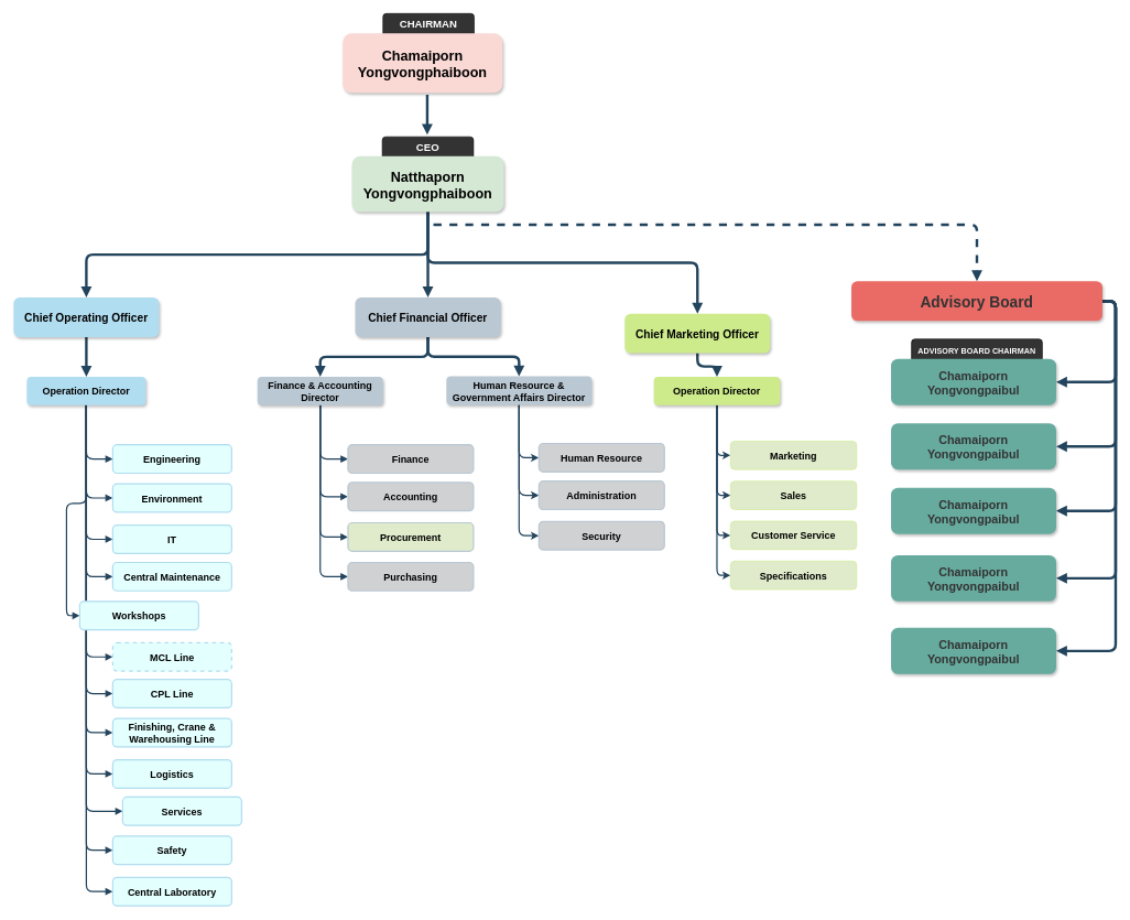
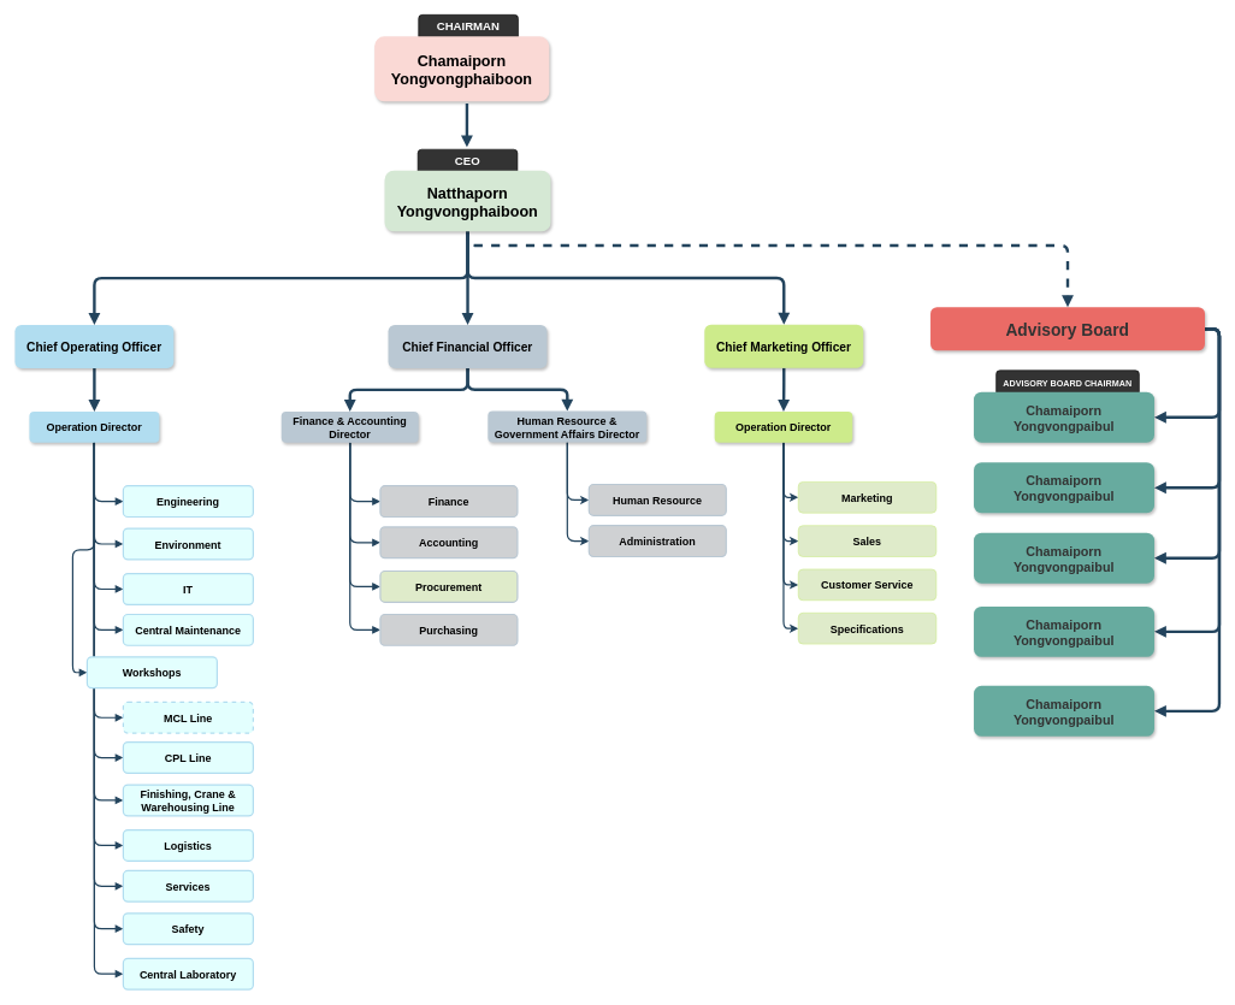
- <mxCell id="43" value="Chief Marketing Officer" style="rounded=1;fillColor=#cdeb8b;strokeColor=none;shadow=1;fontStyle=1;fontSize=17;" parent="1" vertex="1"><mxGeometry x="945" y="474" width="220" height="60" as="geometry" /></mxCell>
+ <mxCell id="43" value="Chief Marketing Officer" style="rounded=1;fillColor=#cdeb8b;strokeColor=none;shadow=1;fontStyle=1;fontSize=17;" parent="1" vertex="1"><mxGeometry x="975" y="449" width="220" height="60" as="geometry" /></mxCell>
- <mxCell id="46" style="edgeStyle=orthogonalEdgeStyle;rounded=1;orthogonalLoop=1;jettySize=auto;html=1;exitX=0.5;exitY=1;exitDx=0;exitDy=0;entryX=0;entryY=0.5;entryDx=0;entryDy=0;strokeColor=#23445D;strokeWidth=2;" edge="1" parent="1" source="47" target="76"><mxGeometry relative="1" as="geometry" /></mxCell>
- <mxCell id="76" value="Security" style="rounded=1;fillColor=#CFD1D3;strokeColor=#BAC8D3;shadow=0;fontStyle=1;fontSize=15;strokeWidth=2;" vertex="1" parent="1"><mxGeometry x="815" y="788.5" width="190" height="43" as="geometry" /></mxCell>
- <mxCell id="63" value="Services" style="rounded=1;fillColor=#E3FFFE;strokeColor=#B1DDF0;shadow=0;fontStyle=1;fontSize=15;strokeWidth=2;" parent="1" vertex="1"><mxGeometry x="185" y="1205.5" width="180" height="43" as="geometry" /></mxCell>
+ <mxCell id="63" value="Services" style="rounded=1;fillColor=#E3FFFE;strokeColor=#B1DDF0;shadow=0;fontStyle=1;fontSize=15;strokeWidth=2;" parent="1" vertex="1"><mxGeometry x="170" y="1205.5" width="180" height="43" as="geometry" /></mxCell>
